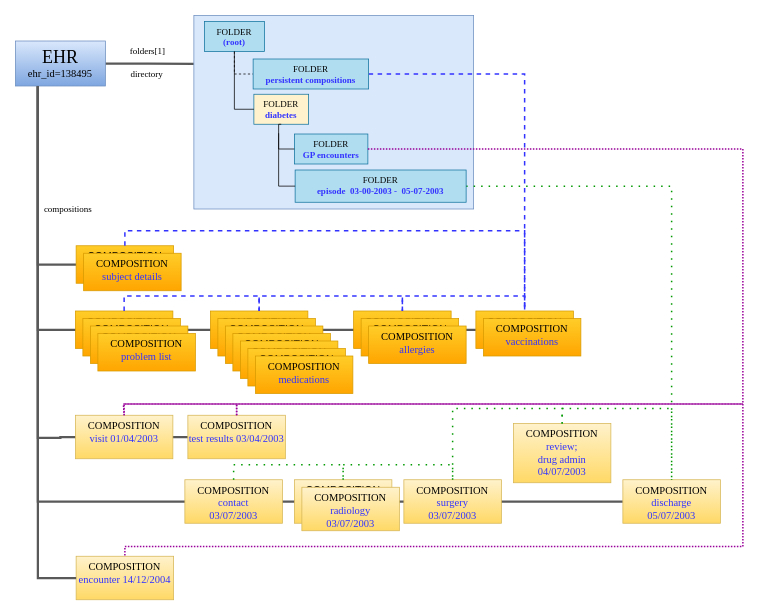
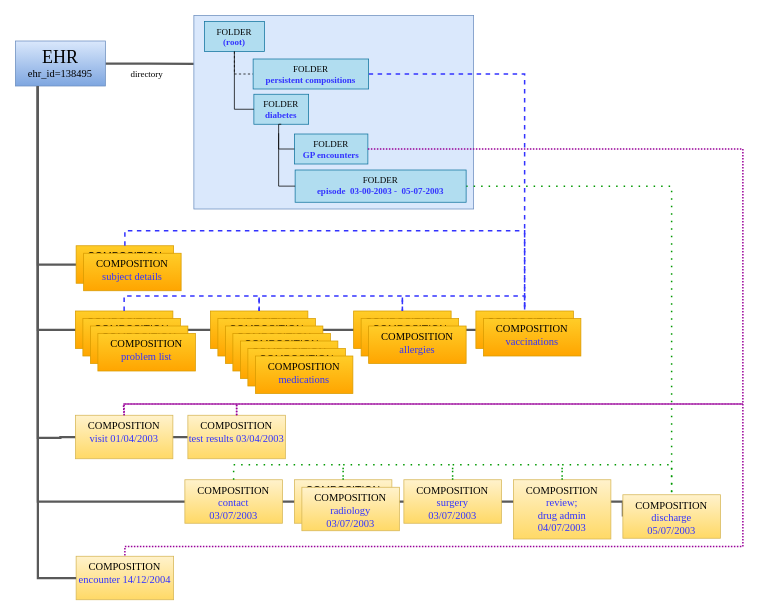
- <mxCell id="62" value="folders[1]" style="text;html=1;align=center;verticalAlign=middle;resizable=0;points=[];autosize=1;fontFamily=Tahoma;" parent="1" vertex="1"><mxGeometry x="161" y="58" width="70" height="20" as="geometry" /></mxCell>
- <mxCell id="47" value="&lt;font style=&quot;font-size: 12px&quot;&gt;FOLDER&lt;br&gt;&lt;font color=&quot;#3333ff&quot;&gt;&lt;b&gt;diabetes&lt;/b&gt;&lt;/font&gt;&lt;br&gt;&lt;/font&gt;" style="rounded=0;whiteSpace=wrap;html=1;fontSize=12;fillColor=#fff2cc;strokeColor=#10739e;verticalAlign=top;fontFamily=Tahoma;" parent="1" vertex="1"><mxGeometry x="338" y="125" width="73" height="40" as="geometry" /></mxCell>
+ <mxCell id="47" value="&lt;font style=&quot;font-size: 12px&quot;&gt;FOLDER&lt;br&gt;&lt;font color=&quot;#3333ff&quot;&gt;&lt;b&gt;diabetes&lt;/b&gt;&lt;/font&gt;&lt;br&gt;&lt;/font&gt;" style="rounded=0;whiteSpace=wrap;html=1;fontSize=12;fillColor=#b1ddf0;strokeColor=#10739e;verticalAlign=top;fontFamily=Tahoma;" parent="1" vertex="1"><mxGeometry x="338" y="125" width="73" height="40" as="geometry" /></mxCell>
- <mxCell id="63" value="compositions" style="text;html=1;align=center;verticalAlign=middle;resizable=0;points=[];autosize=1;fontFamily=Tahoma;" parent="1" vertex="1"><mxGeometry x="50" y="269" width="80" height="20" as="geometry" /></mxCell>
- <mxCell id="34" value="COMPOSITION&lt;br&gt;&lt;font color=&quot;#3333ff&quot;&gt;review;&lt;br&gt;drug admin&lt;br&gt;04/07/2003&lt;/font&gt;" style="rounded=0;whiteSpace=wrap;html=1;fontSize=14;fillColor=#fff2cc;strokeColor=#d6b656;verticalAlign=top;gradientColor=#ffd966;fontFamily=Tahoma;" parent="1" vertex="1"><mxGeometry x="684" y="564" width="130" height="79" as="geometry" /></mxCell>
+ <mxCell id="34" value="COMPOSITION&lt;br&gt;&lt;font color=&quot;#3333ff&quot;&gt;review;&lt;br&gt;drug admin&lt;br&gt;04/07/2003&lt;/font&gt;" style="rounded=0;whiteSpace=wrap;html=1;fontSize=14;fillColor=#fff2cc;strokeColor=#d6b656;verticalAlign=top;gradientColor=#ffd966;fontFamily=Tahoma;" parent="1" vertex="1"><mxGeometry x="684" y="639" width="130" height="79" as="geometry" /></mxCell>
- <mxCell id="35" value="COMPOSITION&lt;br&gt;&lt;font color=&quot;#3333ff&quot;&gt;discharge&lt;br&gt;05/07/2003&lt;/font&gt;" style="rounded=0;whiteSpace=wrap;html=1;fontSize=14;fillColor=#fff2cc;strokeColor=#d6b656;verticalAlign=top;gradientColor=#ffd966;fontFamily=Tahoma;" parent="1" vertex="1"><mxGeometry x="830" y="639" width="130" height="58" as="geometry" /></mxCell>
+ <mxCell id="35" value="COMPOSITION&lt;br&gt;&lt;font color=&quot;#3333ff&quot;&gt;discharge&lt;br&gt;05/07/2003&lt;/font&gt;" style="rounded=0;whiteSpace=wrap;html=1;fontSize=14;fillColor=#fff2cc;strokeColor=#d6b656;verticalAlign=top;gradientColor=#ffd966;fontFamily=Tahoma;" parent="1" vertex="1"><mxGeometry x="830" y="659" width="130" height="58" as="geometry" /></mxCell>
